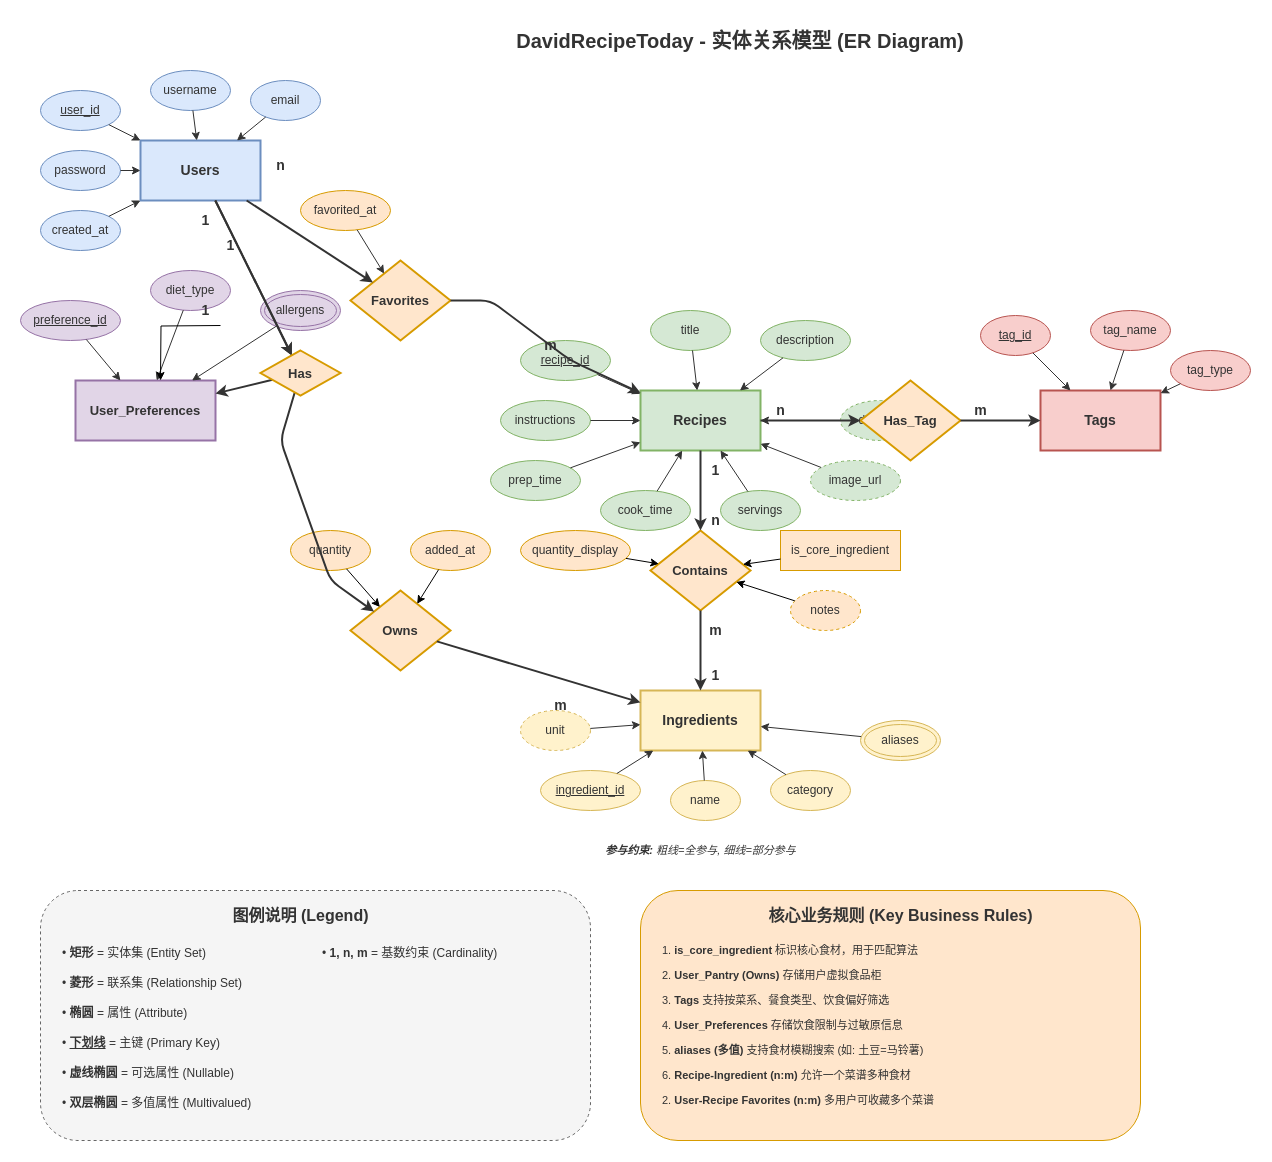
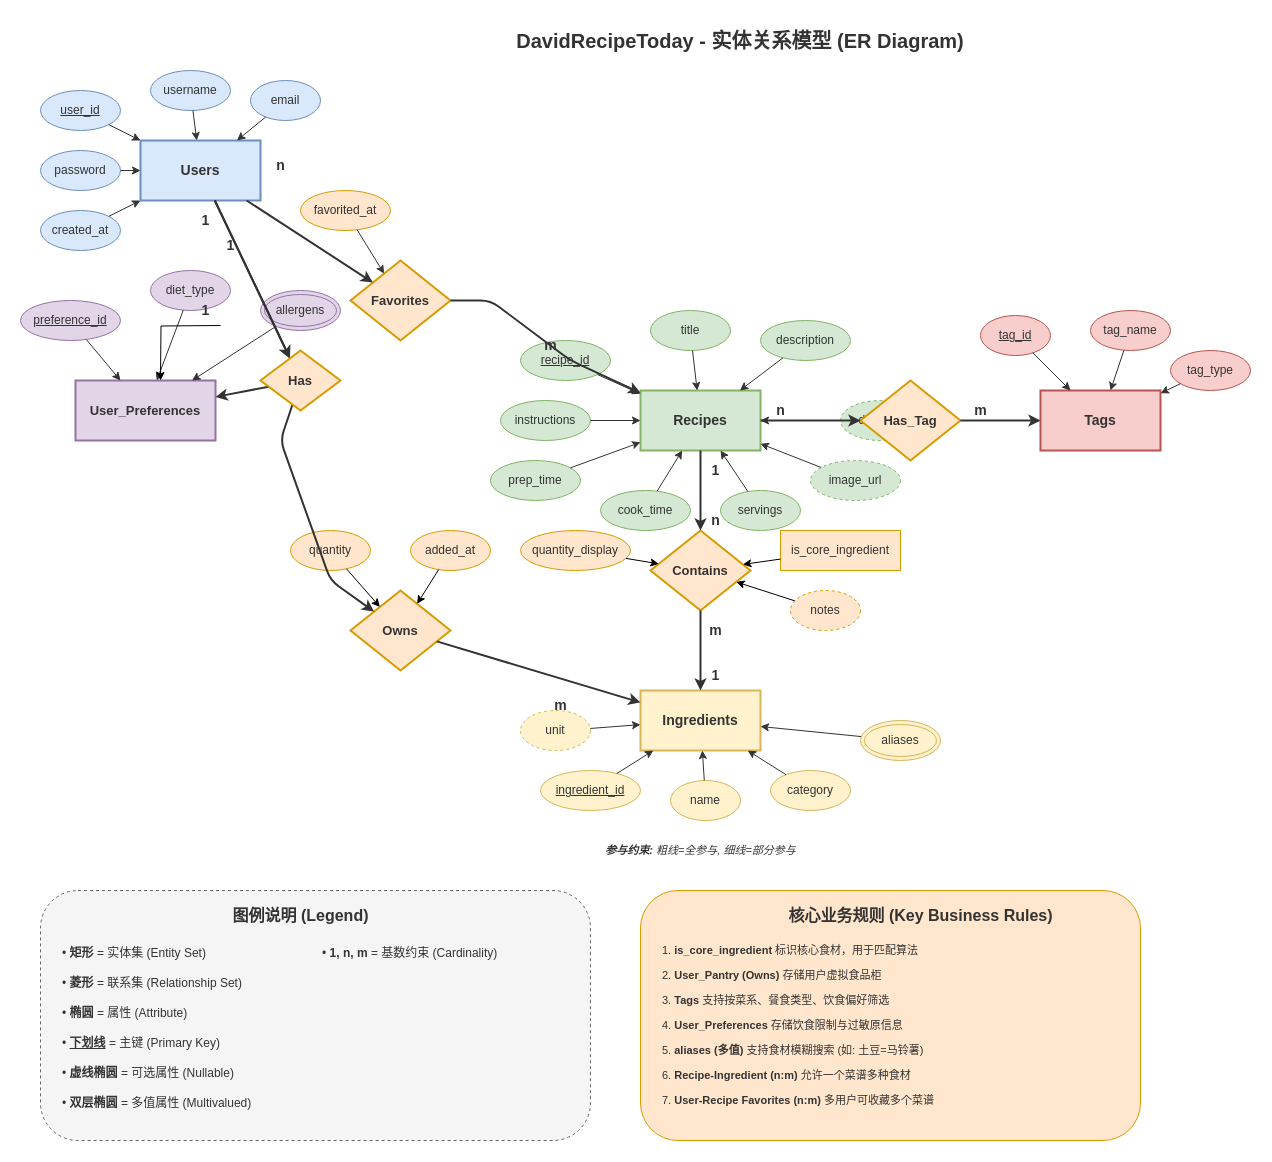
- <mxCell id="117" value="&lt;b&gt;Has&lt;/b&gt;" style="rhombus;whiteSpace=wrap;html=1;fillColor=#ffe6cc;strokeColor=#d79b00;fontStyle=1;fontSize=13;strokeWidth=2;fontColor=#333333;" parent="1" vertex="1"><mxGeometry x="260" y="350" width="80" height="45" as="geometry" /></mxCell>
+ <mxCell id="117" value="&lt;b&gt;Has&lt;/b&gt;" style="rhombus;whiteSpace=wrap;html=1;fillColor=#ffe6cc;strokeColor=#d79b00;fontStyle=1;fontSize=13;strokeWidth=2;fontColor=#333333;" parent="1" vertex="1"><mxGeometry x="260" y="350" width="80" height="60" as="geometry" /></mxCell>
- <mxCell id="107" value="&lt;b&gt;&lt;font style=&quot;font-size: 16px;&quot;&gt;核心业务规则 (Key Business Rules)&lt;/font&gt;&lt;/b&gt;" style="text;html=1;align=center;verticalAlign=middle;resizable=0;points=[];autosize=1;fontColor=#333333;" parent="1" vertex="1"><mxGeometry x="750" y="900" width="300" height="30" as="geometry" /></mxCell>
+ <mxCell id="107" value="&lt;b&gt;&lt;font style=&quot;font-size: 16px;&quot;&gt;核心业务规则 (Key Business Rules)&lt;/font&gt;&lt;/b&gt;" style="text;html=1;align=center;verticalAlign=middle;resizable=0;points=[];autosize=1;fontColor=#333333;" parent="1" vertex="1"><mxGeometry x="770" y="900" width="300" height="30" as="geometry" /></mxCell>
- <mxCell id="114" value="2. &lt;b&gt;User-Recipe Favorites (n:m)&lt;/b&gt; 多用户可收藏多个菜谱" style="text;html=1;align=left;verticalAlign=middle;resizable=0;points=[];autosize=1;fontSize=11;fontColor=#333333;" parent="1" vertex="1"><mxGeometry x="660" y="1090" width="420" height="20" as="geometry" /></mxCell>
+ <mxCell id="114" value="7. &lt;b&gt;User-Recipe Favorites (n:m)&lt;/b&gt; 多用户可收藏多个菜谱" style="text;html=1;align=left;verticalAlign=middle;resizable=0;points=[];autosize=1;fontSize=11;fontColor=#333333;" parent="1" vertex="1"><mxGeometry x="660" y="1090" width="420" height="20" as="geometry" /></mxCell>
